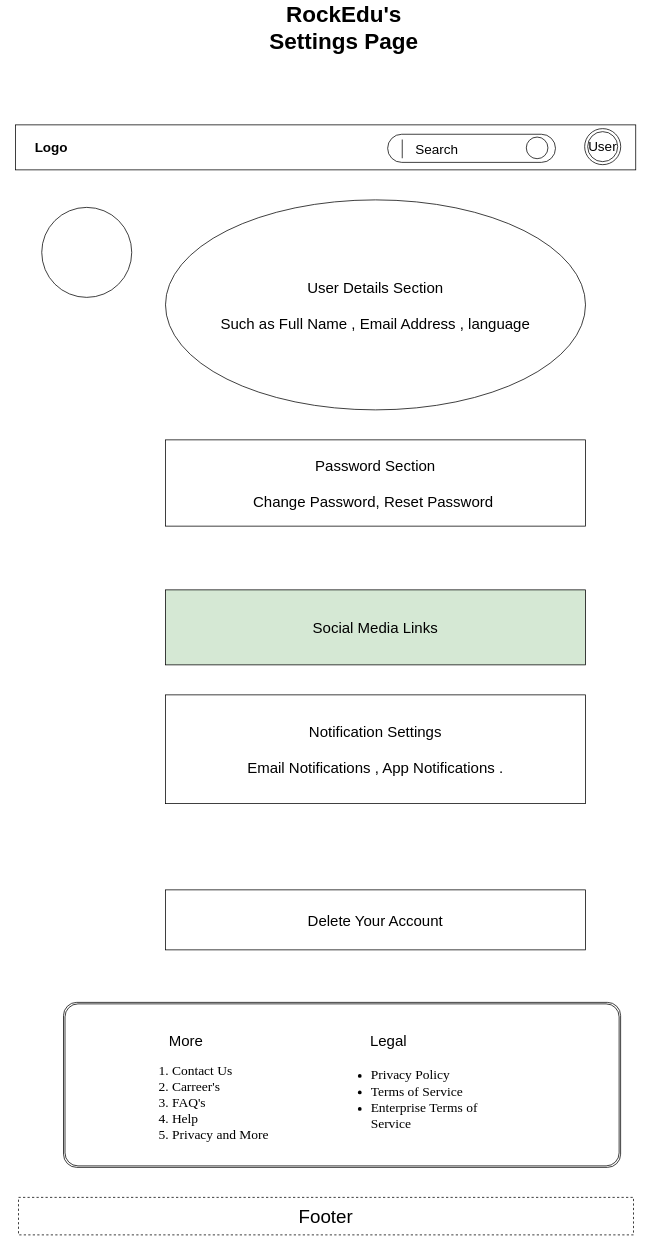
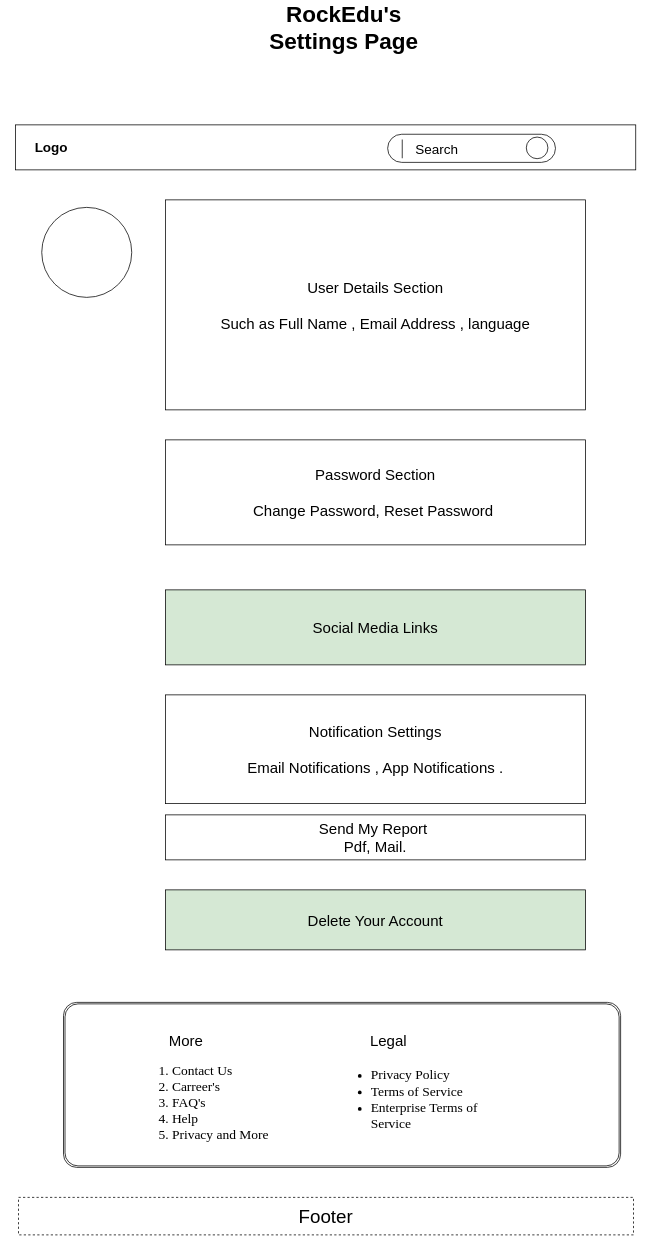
- <mxCell id="5" value="User" style="ellipse;shape=doubleEllipse;whiteSpace=wrap;html=1;aspect=fixed;fontSize=18;" vertex="1" parent="2"><mxGeometry x="758.894" y="5" width="48.059" height="48.059" as="geometry" /></mxCell>
- <mxCell id="11" value="&lt;font style=&quot;font-size: 20px&quot;&gt;User Details Section&lt;br&gt;&lt;br&gt;Such as Full Name , Email Address , language&lt;/font&gt;" style="ellipse;whiteSpace=wrap;html=1;" vertex="1" parent="1"><mxGeometry x="220" y="260" width="560" height="280" as="geometry" /></mxCell>
+ <mxCell id="11" value="&lt;font style=&quot;font-size: 20px&quot;&gt;User Details Section&lt;br&gt;&lt;br&gt;Such as Full Name , Email Address , language&lt;/font&gt;" style="rounded=0;whiteSpace=wrap;html=1;" vertex="1" parent="1"><mxGeometry x="220" y="260" width="560" height="280" as="geometry" /></mxCell>
- <mxCell id="15" value="&lt;font style=&quot;font-size: 20px&quot;&gt;Password Section&lt;br&gt;&lt;br&gt;Change Password, Reset Password&amp;nbsp;&lt;/font&gt;" style="rounded=0;whiteSpace=wrap;html=1;" vertex="1" parent="1"><mxGeometry x="220" y="580" width="560" height="115" as="geometry" /></mxCell>
+ <mxCell id="15" value="&lt;font style=&quot;font-size: 20px&quot;&gt;Password Section&lt;br&gt;&lt;br&gt;Change Password, Reset Password&amp;nbsp;&lt;/font&gt;" style="rounded=0;whiteSpace=wrap;html=1;" vertex="1" parent="1"><mxGeometry x="220" y="580" width="560" height="140" as="geometry" /></mxCell>
+ <mxCell id="26" value="&lt;font style=&quot;font-size: 20px&quot;&gt;Send My Report&amp;nbsp;&lt;br&gt;Pdf, Mail.&lt;/font&gt;" style="rounded=0;whiteSpace=wrap;html=1;" vertex="1" parent="1"><mxGeometry x="220" y="1080" width="560" height="60" as="geometry" /></mxCell>
- <mxCell id="27" value="&lt;font style=&quot;font-size: 20px&quot;&gt;Delete Your Account&lt;/font&gt;" style="rounded=0;whiteSpace=wrap;html=1;" vertex="1" parent="1"><mxGeometry x="220" y="1180" width="560" height="80" as="geometry" /></mxCell>
+ <mxCell id="27" value="&lt;font style=&quot;font-size: 20px&quot;&gt;Delete Your Account&lt;/font&gt;" style="rounded=0;whiteSpace=wrap;html=1;fillColor=#d5e8d4;" vertex="1" parent="1"><mxGeometry x="220" y="1180" width="560" height="80" as="geometry" /></mxCell>
